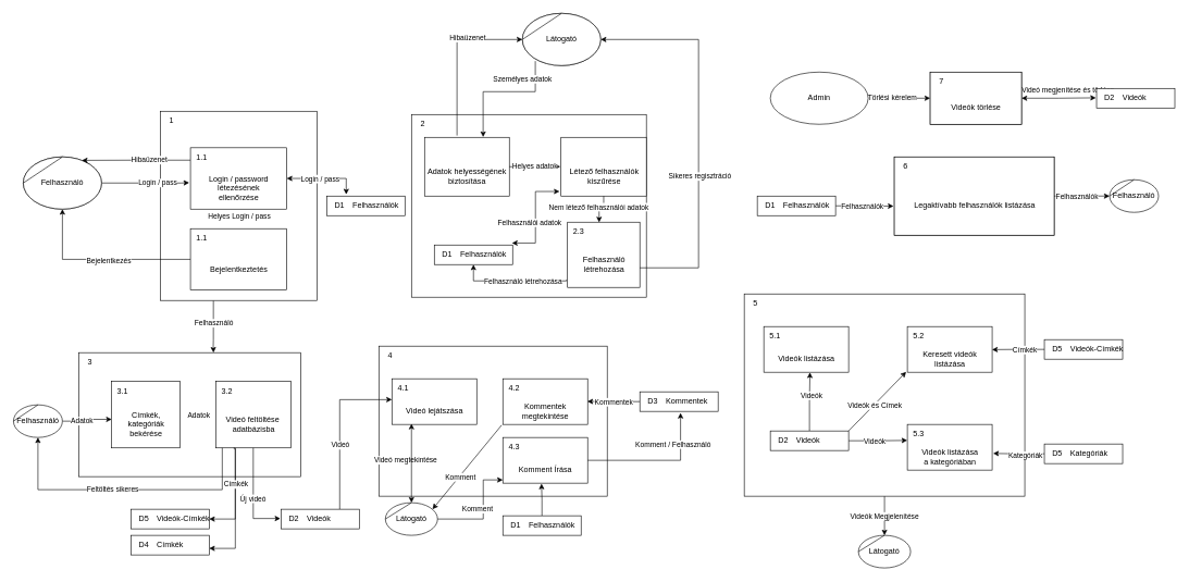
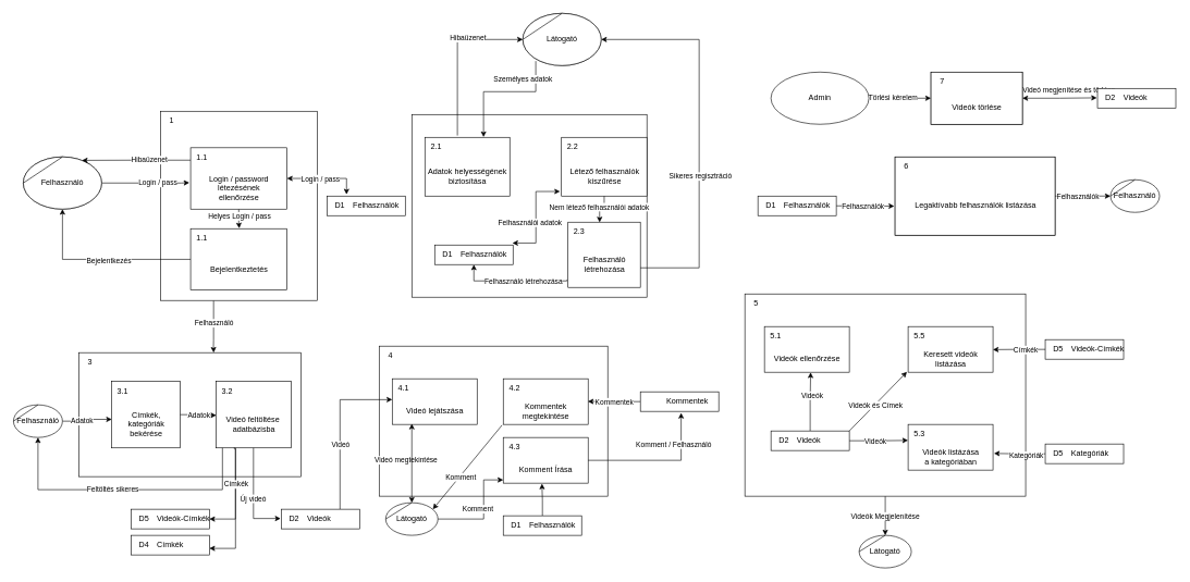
- <mxCell id="16" value="2" style="text;html=1;strokeColor=none;fillColor=none;align=center;verticalAlign=middle;whiteSpace=wrap;rounded=0;movable=0;resizable=0;rotatable=0;cloneable=0;deletable=0;connectable=0;allowArrows=0;pointerEvents=1;" vertex="1" parent="15"><mxGeometry width="35" height="30" as="geometry" /></mxCell>
+ <mxCell id="19" value="2.1" style="text;html=1;strokeColor=none;fillColor=none;align=center;verticalAlign=middle;whiteSpace=wrap;rounded=0;connectable=0;allowArrows=0;editable=1;movable=0;resizable=0;rotatable=0;deletable=0;locked=0;cloneable=0;" vertex="1" parent="18"><mxGeometry width="35" height="30" as="geometry" /></mxCell>
+ <mxCell id="22" value="2.2" style="text;html=1;strokeColor=none;fillColor=none;align=center;verticalAlign=middle;whiteSpace=wrap;rounded=0;connectable=0;allowArrows=0;editable=1;movable=0;resizable=0;rotatable=0;deletable=0;locked=0;cloneable=0;" vertex="1" parent="21"><mxGeometry width="35" height="30" as="geometry" /></mxCell>
- <mxCell id="24" style="edgeStyle=orthogonalEdgeStyle;rounded=0;orthogonalLoop=1;jettySize=auto;html=1;entryX=-0.008;entryY=0.498;entryDx=0;entryDy=0;entryPerimeter=0;startArrow=none;startFill=0;endArrow=classic;endFill=1;" edge="1" parent="15" source="18" target="21"><mxGeometry relative="1" as="geometry" /></mxCell>
- <mxCell id="25" value="Helyes adatok" style="edgeLabel;html=1;align=center;verticalAlign=middle;resizable=0;points=[];" vertex="1" connectable="0" parent="24"><mxGeometry x="0.24" y="-1" relative="1" as="geometry"><mxPoint x="-10" y="-1" as="offset" /></mxGeometry></mxCell>
+ <mxCell id="7" style="edgeStyle=orthogonalEdgeStyle;rounded=0;orthogonalLoop=1;jettySize=auto;html=1;entryX=0.505;entryY=-0.006;entryDx=0;entryDy=0;entryPerimeter=0;startArrow=none;startFill=0;endArrow=classic;endFill=1;" edge="1" parent="4" source="8" target="11"><mxGeometry relative="1" as="geometry" /></mxCell>
- <mxCell id="73" value="5.2" style="text;html=1;strokeColor=none;fillColor=none;align=center;verticalAlign=middle;whiteSpace=wrap;rounded=0;connectable=0;allowArrows=0;editable=1;movable=0;resizable=0;rotatable=0;deletable=0;locked=0;cloneable=0;" vertex="1" parent="72"><mxGeometry width="35" height="30" as="geometry" /></mxCell>
+ <mxCell id="73" value="5.5" style="text;html=1;strokeColor=none;fillColor=none;align=center;verticalAlign=middle;whiteSpace=wrap;rounded=0;connectable=0;allowArrows=0;editable=1;movable=0;resizable=0;rotatable=0;deletable=0;locked=0;cloneable=0;" vertex="1" parent="72"><mxGeometry width="35" height="30" as="geometry" /></mxCell>
- <mxCell id="69" value="Videók listázása" style="html=1;dashed=0;whitespace=wrap;shape=mxgraph.dfd.process2;align=center;container=1;collapsible=0;spacingTop=30;" vertex="1" parent="66"><mxGeometry x="30" y="50" width="130" height="70" as="geometry" /></mxCell>
+ <mxCell id="69" value="Videók ellenőrzése" style="html=1;dashed=0;whitespace=wrap;shape=mxgraph.dfd.process2;align=center;container=1;collapsible=0;spacingTop=30;" vertex="1" parent="66"><mxGeometry x="30" y="50" width="130" height="70" as="geometry" /></mxCell>
- <mxCell id="141" value="D3" style="text;html=1;strokeColor=none;fillColor=none;align=center;verticalAlign=middle;whiteSpace=wrap;rounded=0;connectable=0;allowArrows=0;movable=0;resizable=0;rotatable=0;cloneable=0;deletable=0;" vertex="1" parent="140"><mxGeometry x="5" width="30" height="30" as="geometry" /></mxCell>
+ <mxCell id="44" style="edgeStyle=orthogonalEdgeStyle;rounded=0;orthogonalLoop=1;jettySize=auto;html=1;entryX=0.005;entryY=0.51;entryDx=0;entryDy=0;entryPerimeter=0;startArrow=none;startFill=0;endArrow=classic;endFill=1;" edge="1" parent="41" source="45" target="48"><mxGeometry relative="1" as="geometry" /></mxCell>
